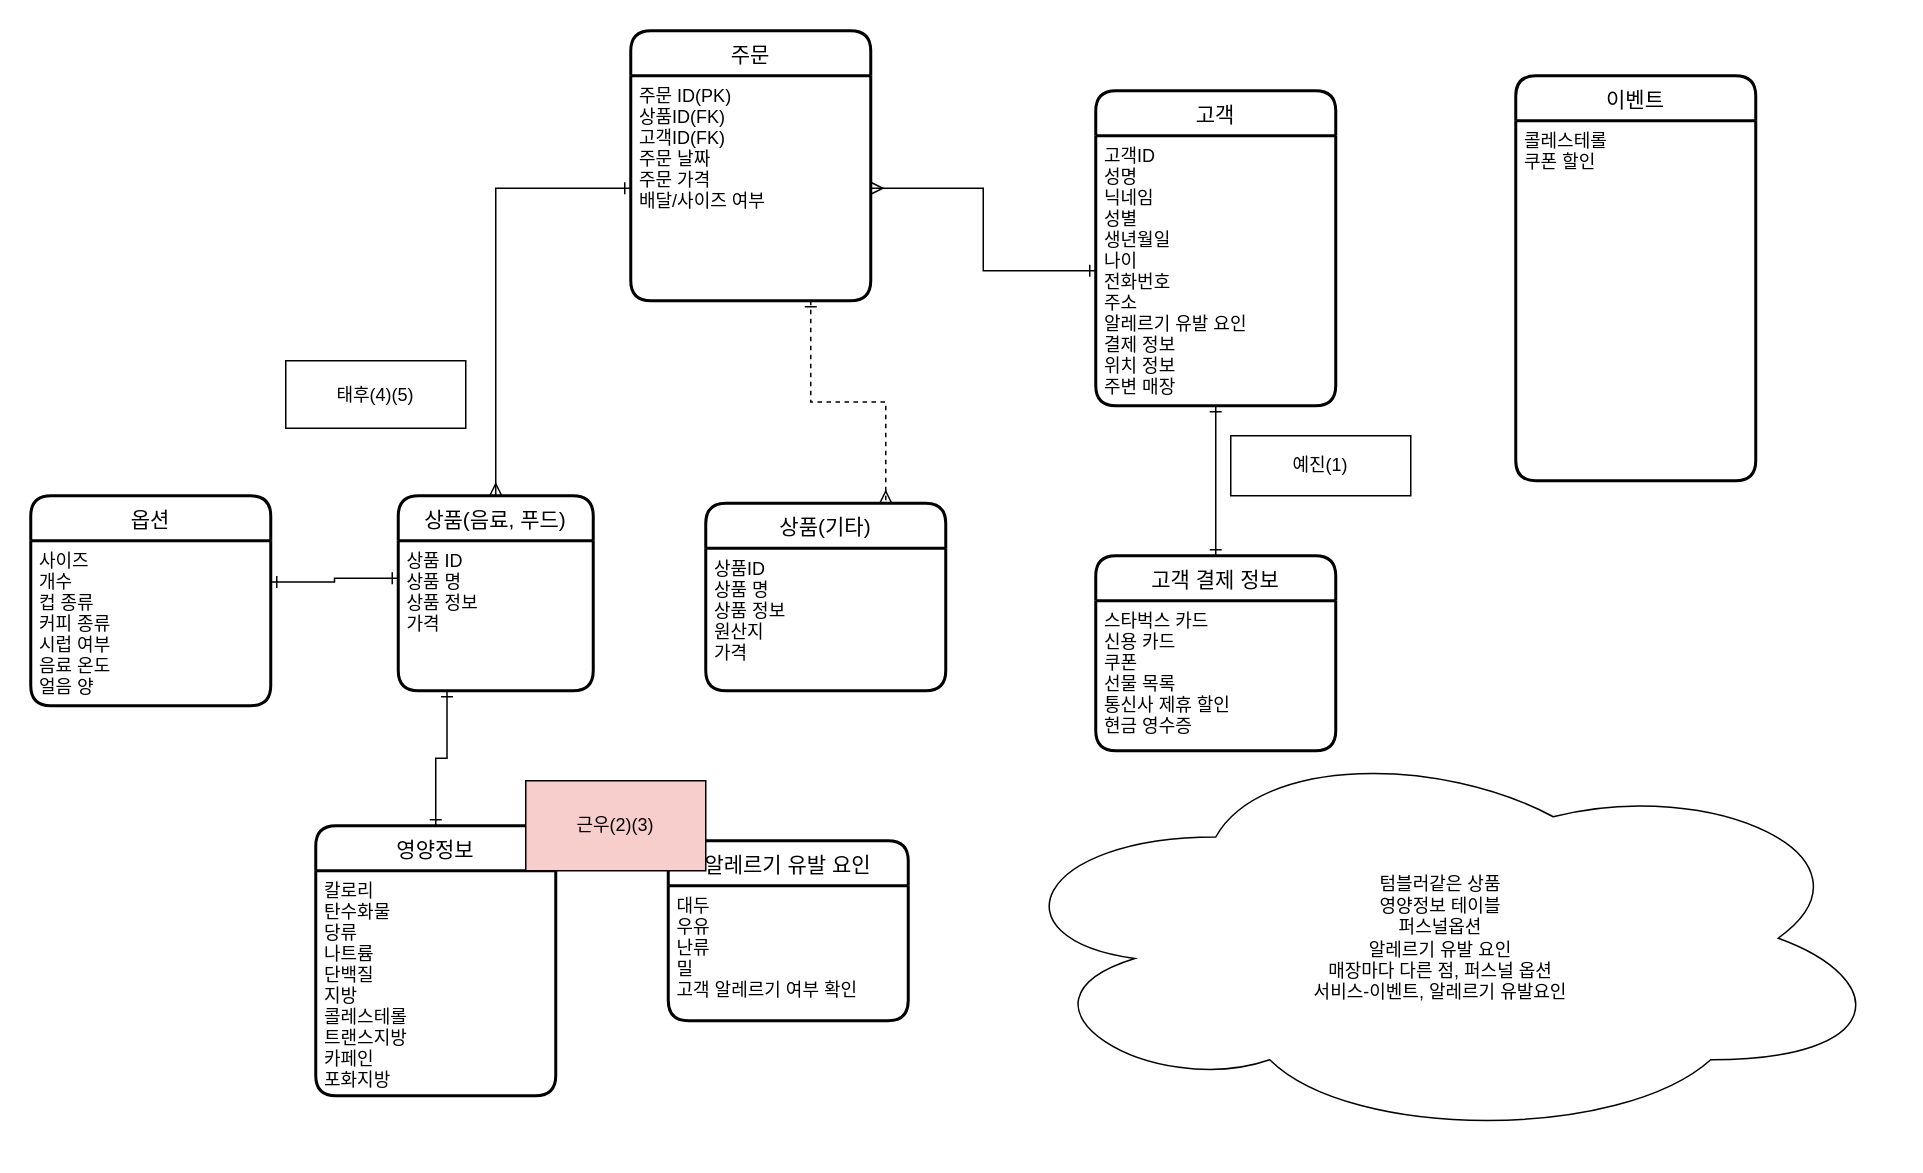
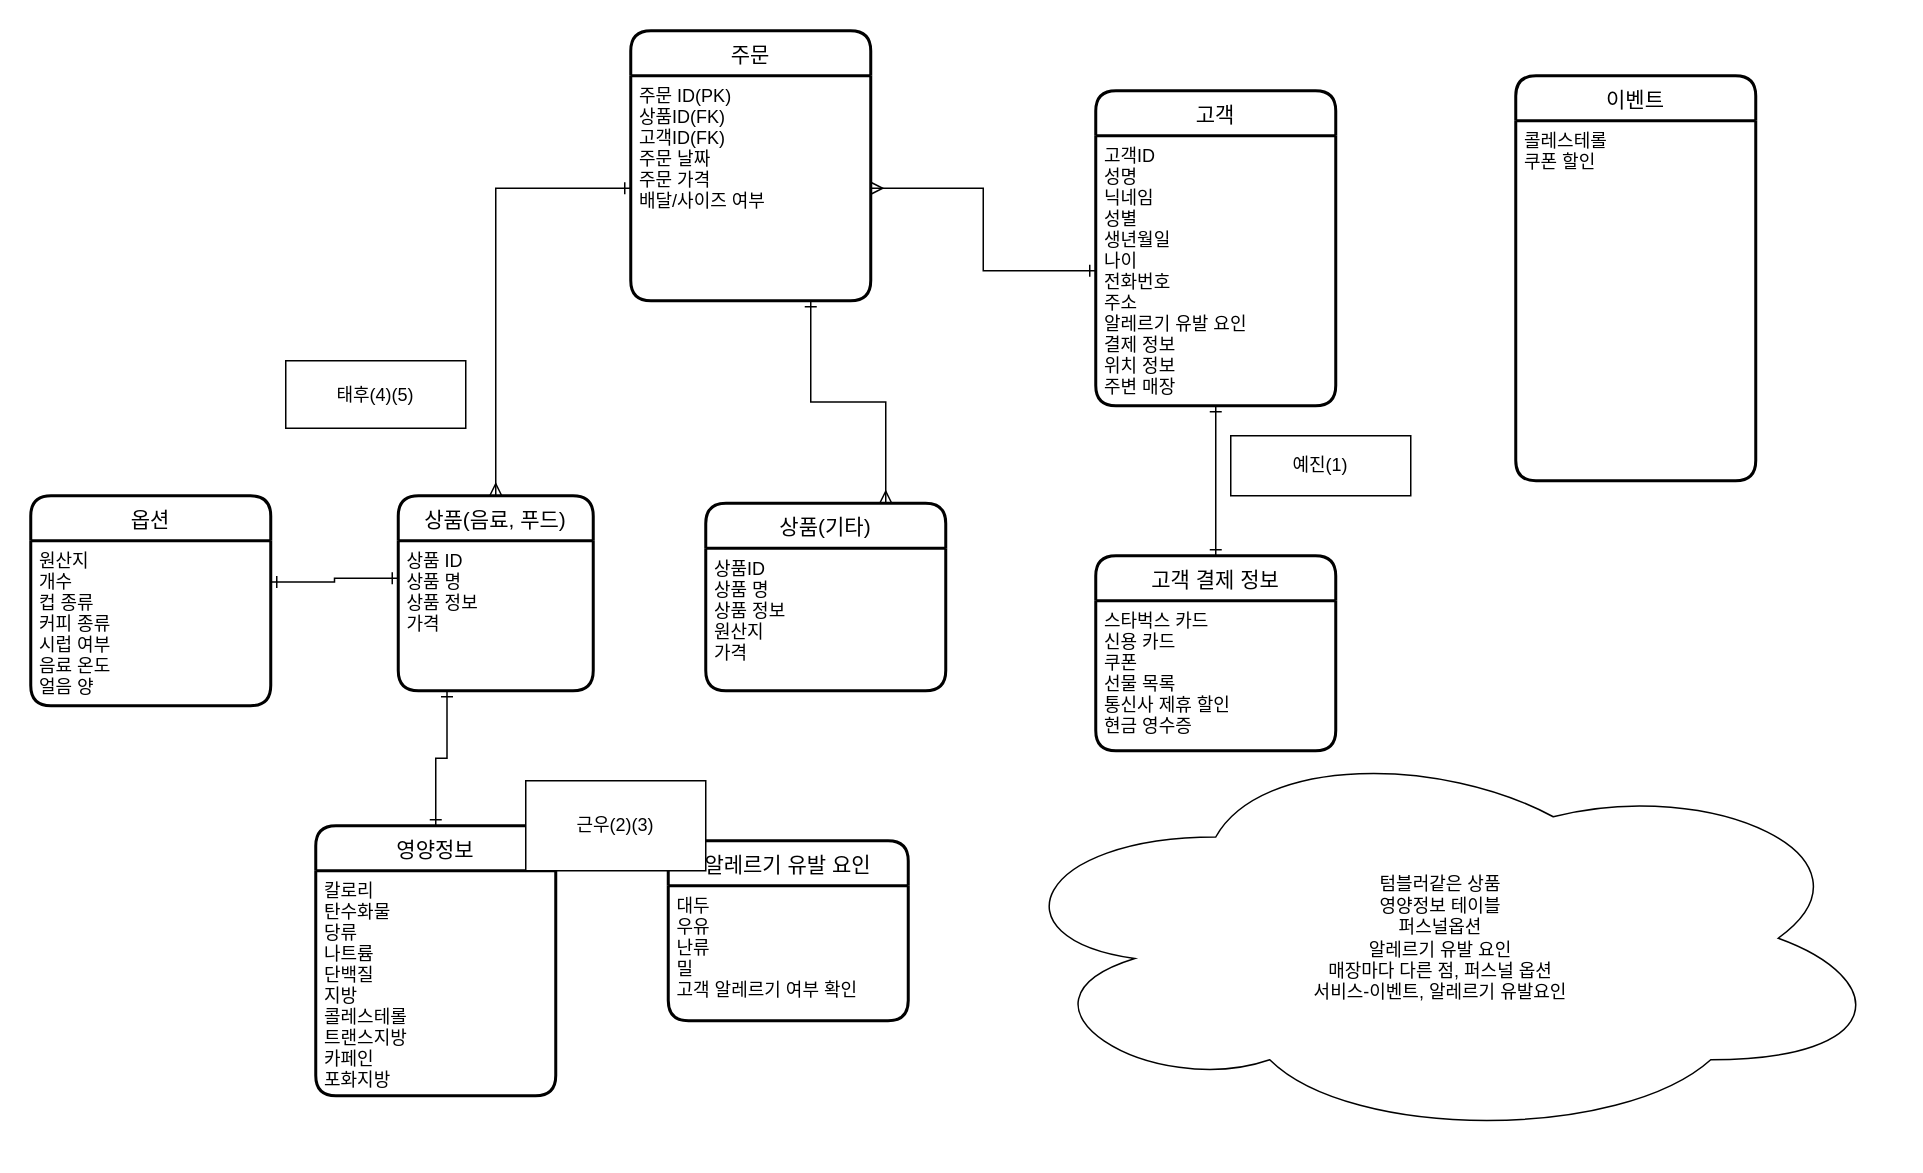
- <mxCell id="12" style="edgeStyle=orthogonalEdgeStyle;rounded=0;orthogonalLoop=1;jettySize=auto;html=1;exitX=0.75;exitY=1;exitDx=0;exitDy=0;entryX=0.75;entryY=0;entryDx=0;entryDy=0;startArrow=ERone;startFill=0;endArrow=ERmany;endFill=0;dashed=1;" parent="1" source="13" target="7" edge="1"><mxGeometry relative="1" as="geometry" /></mxCell>
+ <mxCell id="12" style="edgeStyle=orthogonalEdgeStyle;rounded=0;orthogonalLoop=1;jettySize=auto;html=1;exitX=0.75;exitY=1;exitDx=0;exitDy=0;entryX=0.75;entryY=0;entryDx=0;entryDy=0;startArrow=ERone;startFill=0;endArrow=ERmany;endFill=0;" parent="1" source="13" target="7" edge="1"><mxGeometry relative="1" as="geometry" /></mxCell>
- <mxCell id="23" value="사이즈&#10;개수&#10;컵 종류&#10;커피 종류&#10;시럽 여부&#10;음료 온도&#10;얼음 양" style="align=left;strokeColor=none;fillColor=none;spacingLeft=4;fontSize=12;verticalAlign=top;resizable=0;rotatable=0;part=1;" parent="22" vertex="1"><mxGeometry y="30" width="160" height="110" as="geometry" /></mxCell>
+ <mxCell id="23" value="원산지&#10;개수&#10;컵 종류&#10;커피 종류&#10;시럽 여부&#10;음료 온도&#10;얼음 양" style="align=left;strokeColor=none;fillColor=none;spacingLeft=4;fontSize=12;verticalAlign=top;resizable=0;rotatable=0;part=1;" parent="22" vertex="1"><mxGeometry y="30" width="160" height="110" as="geometry" /></mxCell>
- <mxCell id="29" value="근우(2)(3)" style="rounded=0;whiteSpace=wrap;html=1;fillColor=#f8cecc;" vertex="1" parent="1"><mxGeometry x="350" y="520" width="120" height="60" as="geometry" /></mxCell>
+ <mxCell id="29" value="근우(2)(3)" style="rounded=0;whiteSpace=wrap;html=1;" vertex="1" parent="1"><mxGeometry x="350" y="520" width="120" height="60" as="geometry" /></mxCell>
